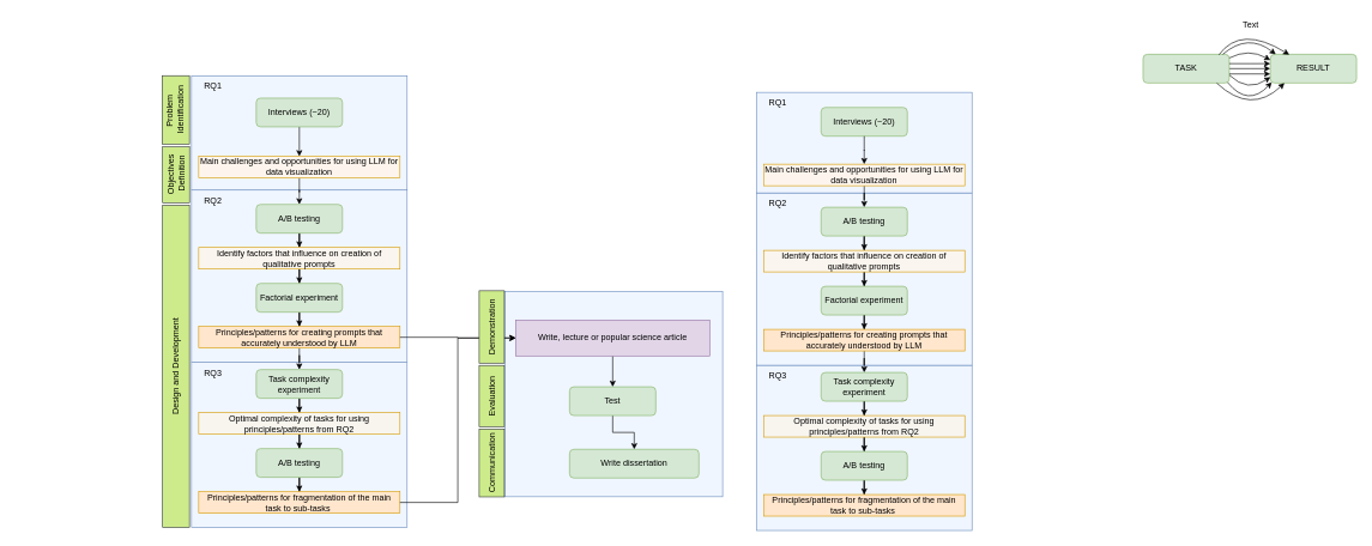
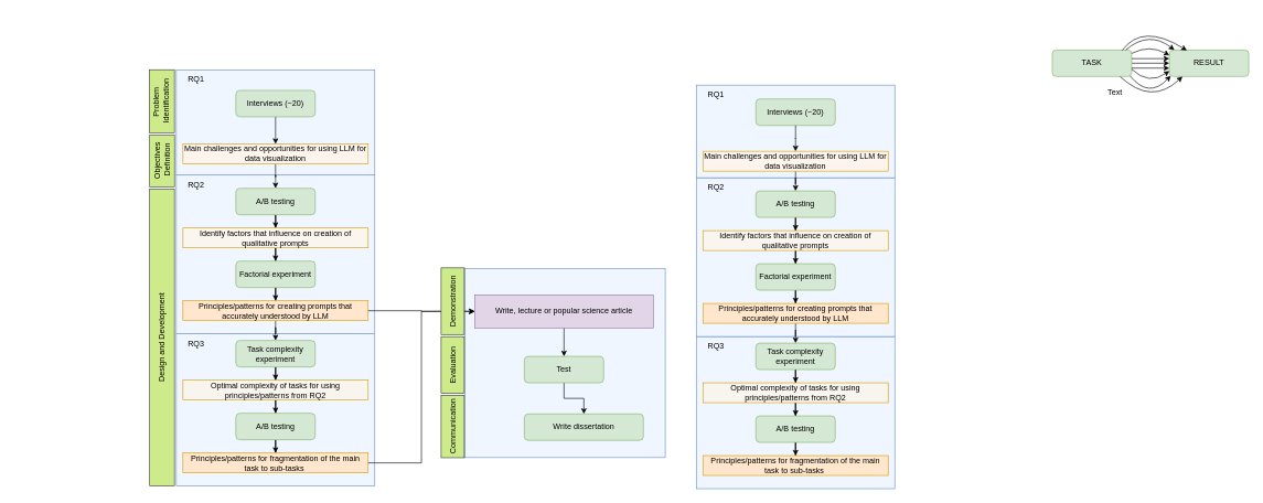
- <mxCell id="77" value="Text" style="text;html=1;align=center;verticalAlign=middle;whiteSpace=wrap;rounded=0;" parent="1" vertex="1"><mxGeometry x="1710" y="20" width="60" height="30" as="geometry" /></mxCell>
+ <mxCell id="77" value="Text" style="text;html=1;align=center;verticalAlign=middle;whiteSpace=wrap;rounded=0;" parent="1" vertex="1"><mxGeometry x="1655" y="125" width="60" height="30" as="geometry" /></mxCell>
